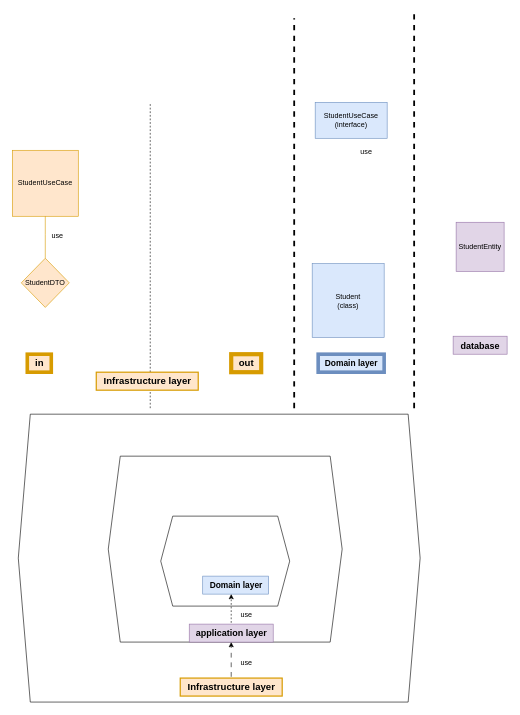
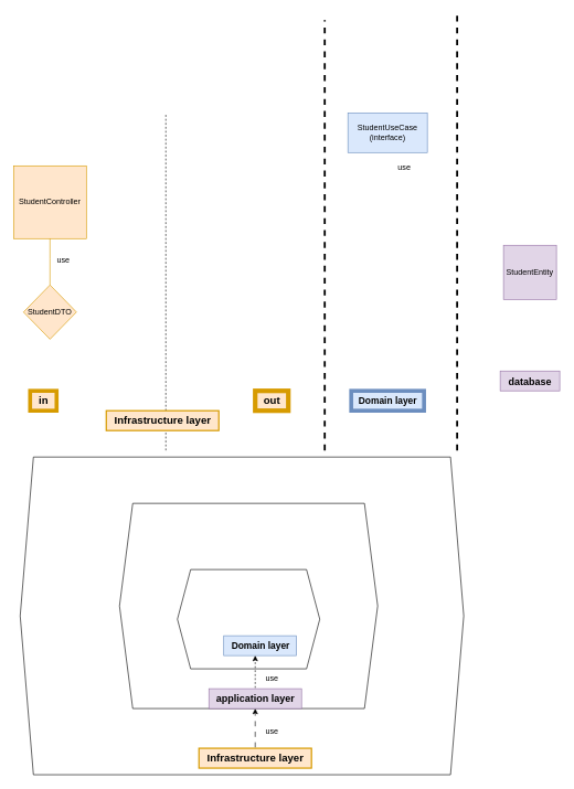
- <mxCell id="12" value="StudentUseCase" style="whiteSpace=wrap;html=1;aspect=fixed;fillColor=#ffe6cc;strokeColor=#d79b00;" parent="1" vertex="1"><mxGeometry x="20" y="250" width="110" height="110" as="geometry" /></mxCell>
+ <mxCell id="12" value="StudentController" style="whiteSpace=wrap;html=1;aspect=fixed;fillColor=#ffe6cc;strokeColor=#d79b00;" parent="1" vertex="1"><mxGeometry x="20" y="250" width="110" height="110" as="geometry" /></mxCell>
- <mxCell id="7" value="Student&lt;br&gt;(class)" style="whiteSpace=wrap;html=1;aspect=fixed;fillColor=#dae8fc;strokeColor=#6c8ebf;" parent="1" vertex="1"><mxGeometry x="520" y="439" width="120" height="123" as="geometry" /></mxCell>
